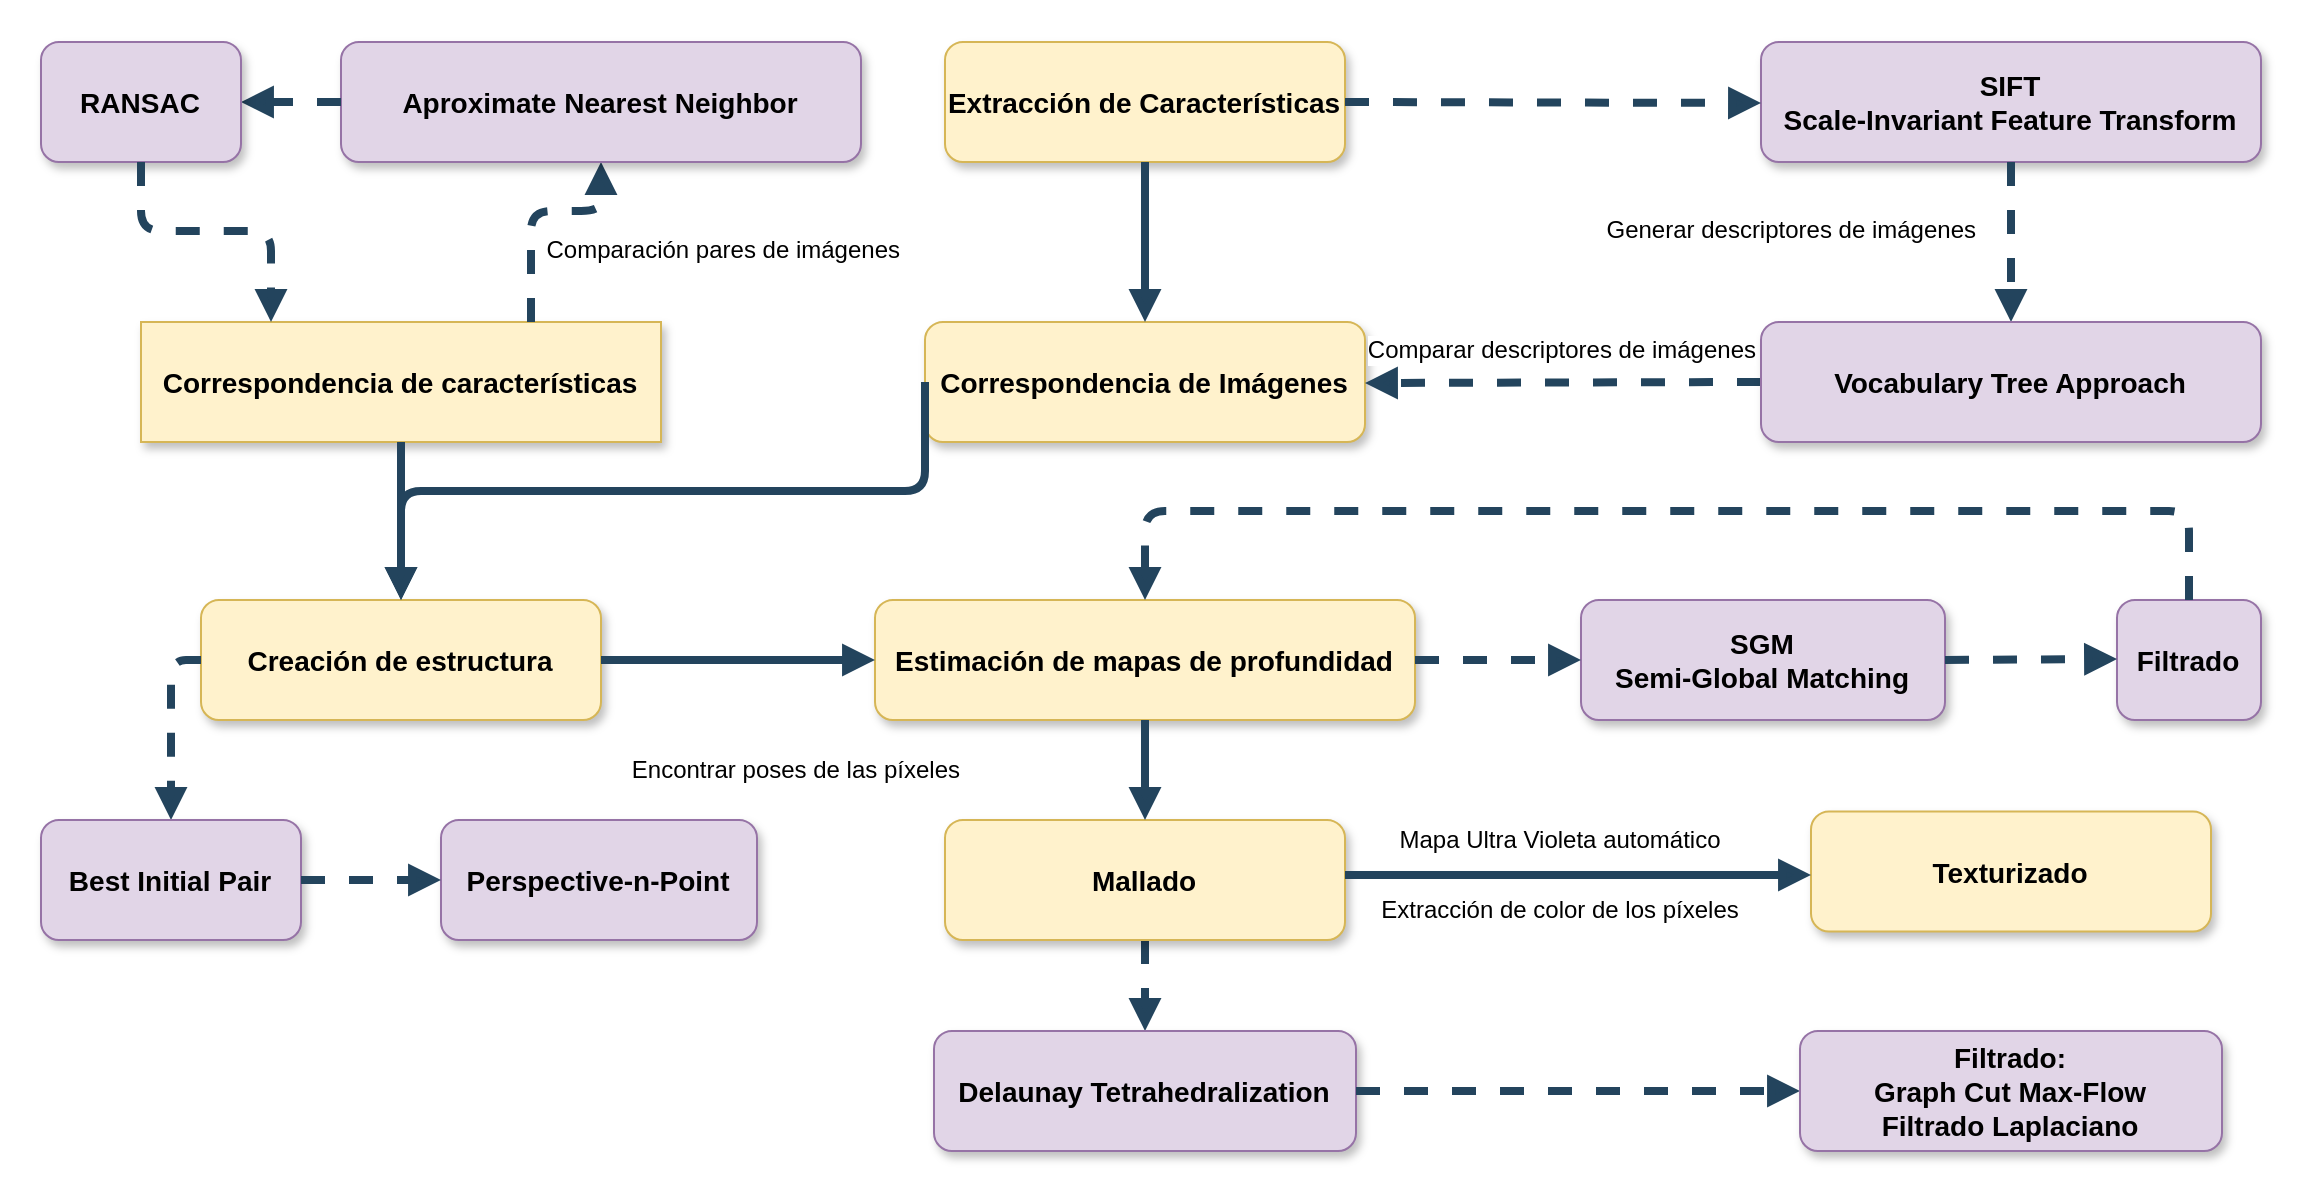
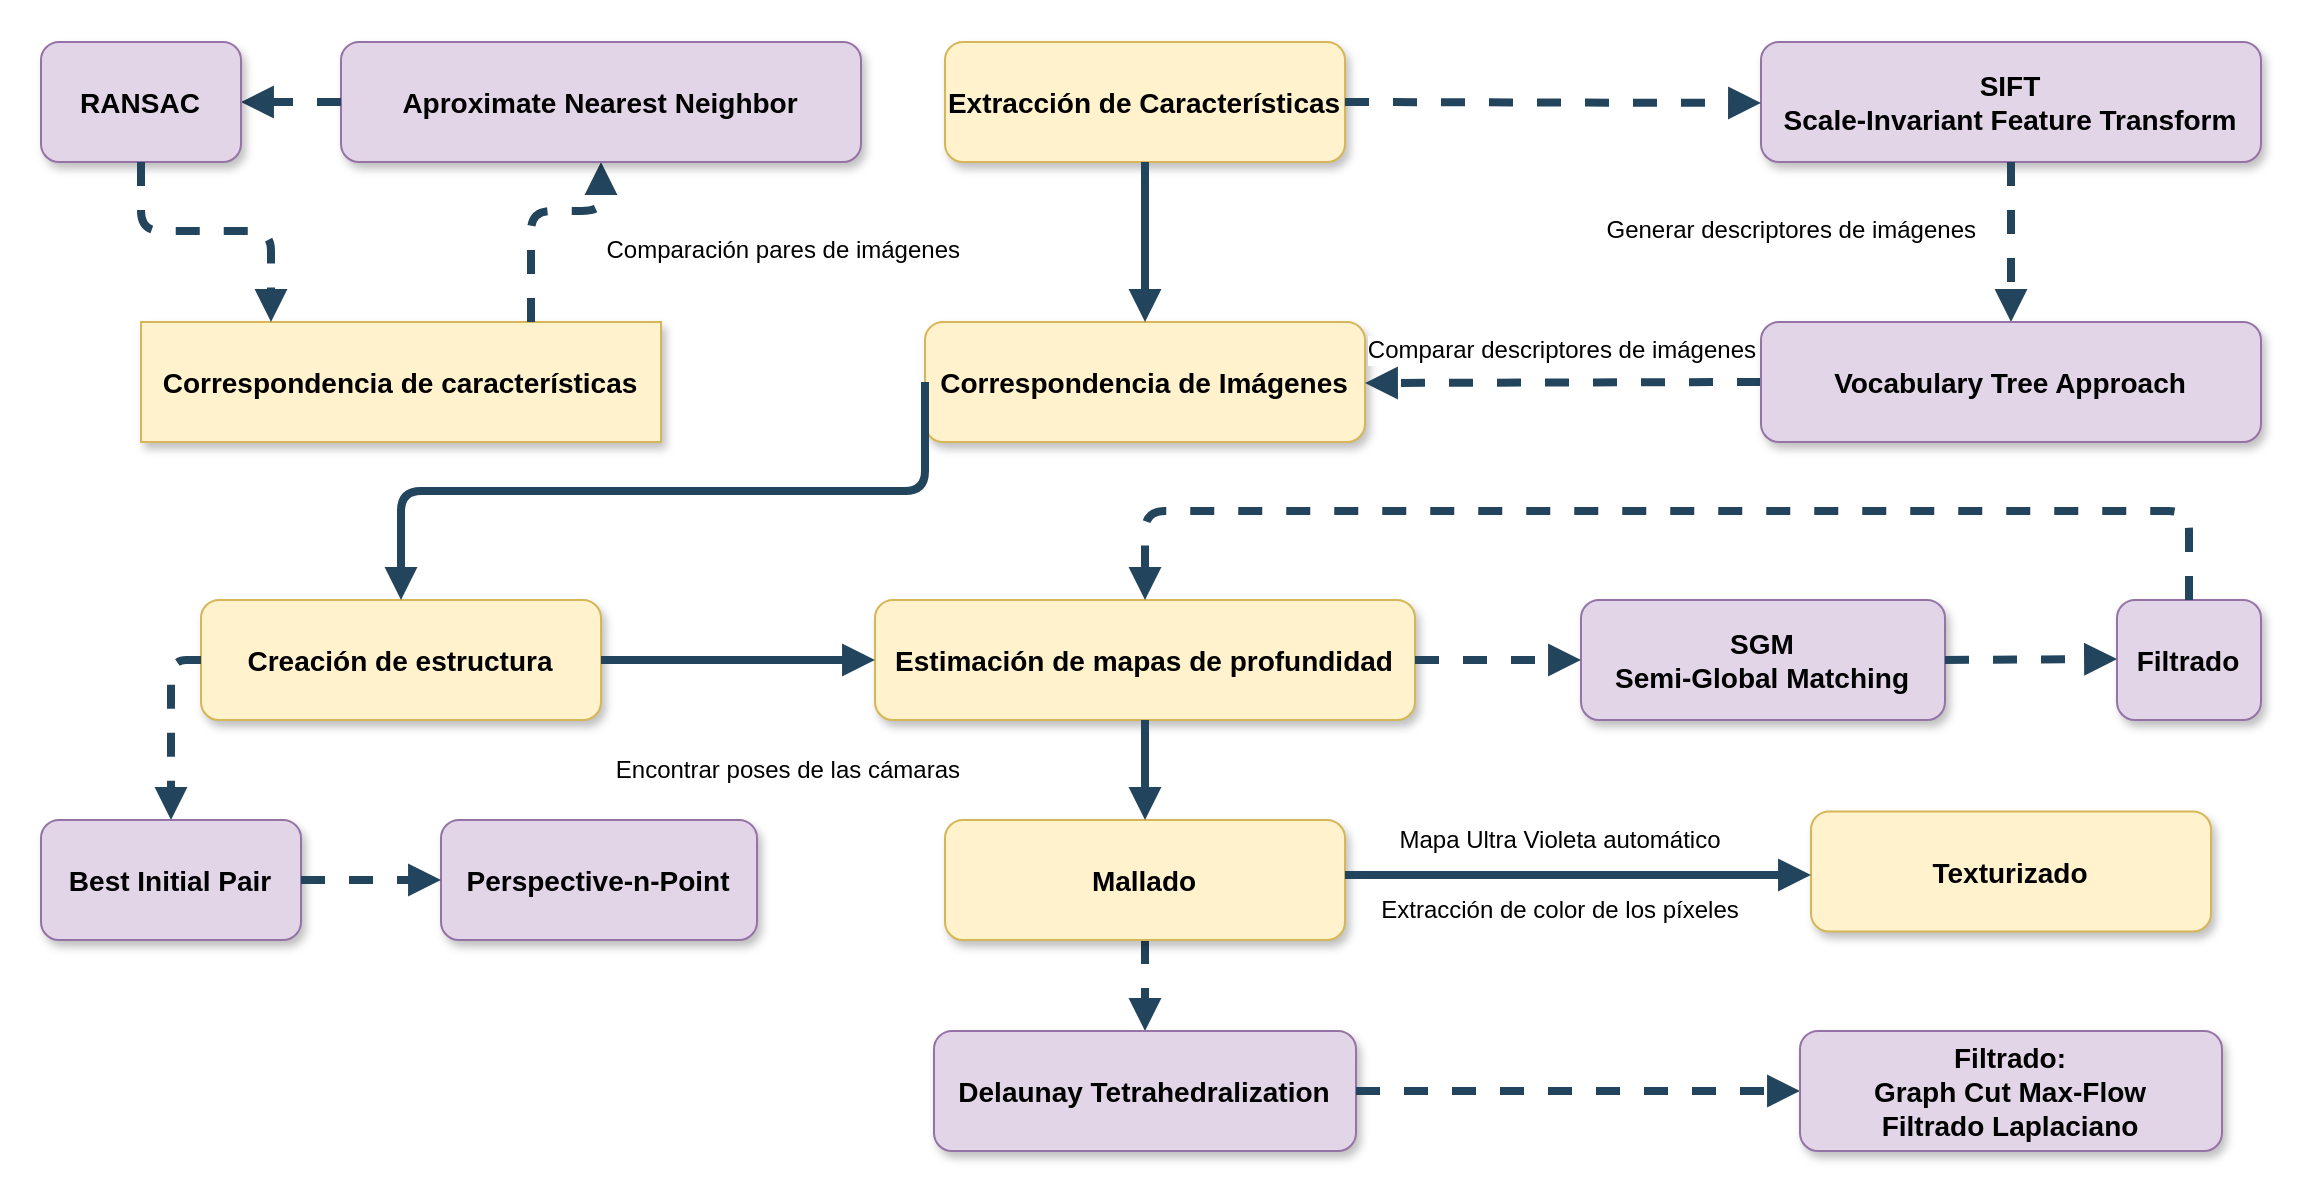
- <mxCell id="24" value="Comparación pares de imágenes" style="text;html=1;strokeColor=none;fillColor=none;align=right;verticalAlign=middle;whiteSpace=wrap;rounded=0;labelBackgroundColor=#ffffff;" vertex="1" parent="1"><mxGeometry x="270" y="115" width="182" height="20" as="geometry" /></mxCell>
+ <mxCell id="24" value="Comparación pares de imágenes" style="text;html=1;strokeColor=none;fillColor=none;align=right;verticalAlign=middle;whiteSpace=wrap;rounded=0;labelBackgroundColor=#ffffff;" vertex="1" parent="1"><mxGeometry x="300" y="115" width="182" height="20" as="geometry" /></mxCell>
- <mxCell id="17" value="" style="edgeStyle=elbowEdgeStyle;elbow=vertical;strokeWidth=4;endArrow=block;endFill=1;fontStyle=1;strokeColor=#23445D;entryX=0.5;entryY=0;entryDx=0;entryDy=0;exitX=0.5;exitY=1;exitDx=0;exitDy=0;" parent="1" source="4" target="6" edge="1"><mxGeometry x="22" y="140" width="100" height="100" as="geometry"><mxPoint x="260" y="265" as="sourcePoint" /><mxPoint x="-78" y="-45" as="targetPoint" /><Array as="points"><mxPoint x="182" y="269.5" /><mxPoint x="452" y="345" /></Array></mxGeometry></mxCell>
- <mxCell id="33" value="Encontrar poses de las píxeles" style="text;html=1;strokeColor=none;fillColor=none;align=right;verticalAlign=middle;whiteSpace=wrap;rounded=0;labelBackgroundColor=#ffffff;" vertex="1" parent="1"><mxGeometry x="300" y="375" width="182" height="20" as="geometry" /></mxCell>
+ <mxCell id="33" value="Encontrar poses de las cámaras" style="text;html=1;strokeColor=none;fillColor=none;align=right;verticalAlign=middle;whiteSpace=wrap;rounded=0;labelBackgroundColor=#ffffff;" vertex="1" parent="1"><mxGeometry x="300" y="375" width="182" height="20" as="geometry" /></mxCell>
